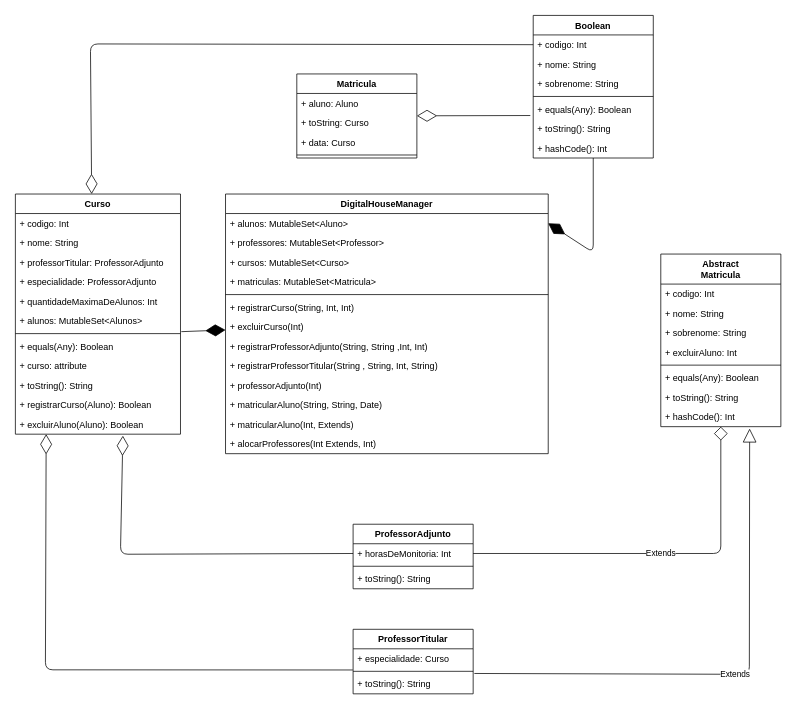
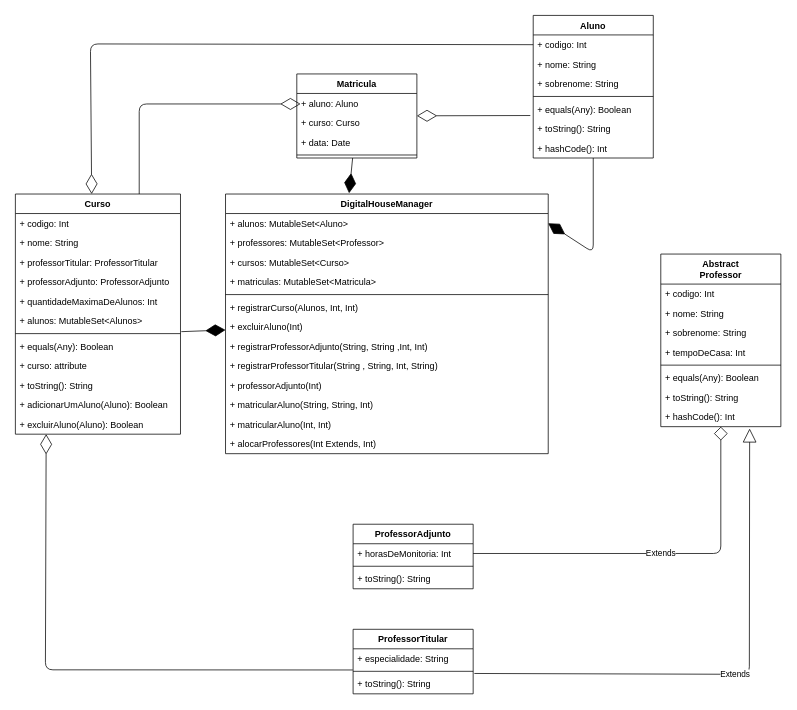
- <mxCell id="38" value="Boolean" style="swimlane;fontStyle=1;align=center;verticalAlign=top;childLayout=stackLayout;horizontal=1;startSize=26;horizontalStack=0;resizeParent=1;resizeParentMax=0;resizeLast=0;collapsible=1;marginBottom=0;" parent="1" vertex="1"><mxGeometry x="710" y="20" width="160" height="190" as="geometry" /></mxCell>
+ <mxCell id="38" value="Aluno" style="swimlane;fontStyle=1;align=center;verticalAlign=top;childLayout=stackLayout;horizontal=1;startSize=26;horizontalStack=0;resizeParent=1;resizeParentMax=0;resizeLast=0;collapsible=1;marginBottom=0;" parent="1" vertex="1"><mxGeometry x="710" y="20" width="160" height="190" as="geometry" /></mxCell>
+ <mxCell id="5" value="" style="endArrow=diamondThin;endFill=0;endSize=24;html=1;exitX=0.75;exitY=0;exitDx=0;exitDy=0;entryX=0.031;entryY=0.538;entryDx=0;entryDy=0;entryPerimeter=0;" parent="1" source="25" target="19" edge="1"><mxGeometry width="160" relative="1" as="geometry"><mxPoint x="530" y="418" as="sourcePoint" /><mxPoint x="390" y="138" as="targetPoint" /><Array as="points"><mxPoint x="185" y="138" /></Array></mxGeometry></mxCell>
- <mxCell id="20" value="+ toString: Curso" style="text;strokeColor=none;fillColor=none;align=left;verticalAlign=top;spacingLeft=4;spacingRight=4;overflow=hidden;rotatable=0;points=[[0,0.5],[1,0.5]];portConstraint=eastwest;" parent="18" vertex="1"><mxGeometry y="52" width="160" height="26" as="geometry" /></mxCell>
+ <mxCell id="20" value="+ curso: Curso" style="text;strokeColor=none;fillColor=none;align=left;verticalAlign=top;spacingLeft=4;spacingRight=4;overflow=hidden;rotatable=0;points=[[0,0.5],[1,0.5]];portConstraint=eastwest;" parent="18" vertex="1"><mxGeometry y="52" width="160" height="26" as="geometry" /></mxCell>
- <mxCell id="21" value="+ data: Curso" style="text;strokeColor=none;fillColor=none;align=left;verticalAlign=top;spacingLeft=4;spacingRight=4;overflow=hidden;rotatable=0;points=[[0,0.5],[1,0.5]];portConstraint=eastwest;" parent="18" vertex="1"><mxGeometry y="78" width="160" height="26" as="geometry" /></mxCell>
+ <mxCell id="21" value="+ data: Date" style="text;strokeColor=none;fillColor=none;align=left;verticalAlign=top;spacingLeft=4;spacingRight=4;overflow=hidden;rotatable=0;points=[[0,0.5],[1,0.5]];portConstraint=eastwest;" parent="18" vertex="1"><mxGeometry y="78" width="160" height="26" as="geometry" /></mxCell>
+ <mxCell id="7" value="" style="endArrow=diamondThin;endFill=1;endSize=24;html=1;entryX=0.383;entryY=-0.003;entryDx=0;entryDy=0;entryPerimeter=0;" edge="1" parent="1" source="18" target="51"><mxGeometry width="160" relative="1" as="geometry"><mxPoint x="740" y="428" as="sourcePoint" /><mxPoint x="900" y="428" as="targetPoint" /></mxGeometry></mxCell>
- <mxCell id="28" value="+ professorTitular: ProfessorAdjunto" style="text;strokeColor=none;fillColor=none;align=left;verticalAlign=top;spacingLeft=4;spacingRight=4;overflow=hidden;rotatable=0;points=[[0,0.5],[1,0.5]];portConstraint=eastwest;" parent="25" vertex="1"><mxGeometry y="78" width="220" height="26" as="geometry" /></mxCell>
+ <mxCell id="28" value="+ professorTitular: ProfessorTitular" style="text;strokeColor=none;fillColor=none;align=left;verticalAlign=top;spacingLeft=4;spacingRight=4;overflow=hidden;rotatable=0;points=[[0,0.5],[1,0.5]];portConstraint=eastwest;" parent="25" vertex="1"><mxGeometry y="78" width="220" height="26" as="geometry" /></mxCell>
- <mxCell id="9" value="Abstract&#10;Matricula" style="swimlane;fontStyle=1;align=center;verticalAlign=top;childLayout=stackLayout;horizontal=1;startSize=40;horizontalStack=0;resizeParent=1;resizeParentMax=0;resizeLast=0;collapsible=1;marginBottom=0;" parent="1" vertex="1"><mxGeometry x="880" y="338" width="160" height="230" as="geometry" /></mxCell>
+ <mxCell id="9" value="Abstract&#10;Professor" style="swimlane;fontStyle=1;align=center;verticalAlign=top;childLayout=stackLayout;horizontal=1;startSize=40;horizontalStack=0;resizeParent=1;resizeParentMax=0;resizeLast=0;collapsible=1;marginBottom=0;" parent="1" vertex="1"><mxGeometry x="880" y="338" width="160" height="230" as="geometry" /></mxCell>
- <mxCell id="29" value="+ especialidade: ProfessorAdjunto" style="text;strokeColor=none;fillColor=none;align=left;verticalAlign=top;spacingLeft=4;spacingRight=4;overflow=hidden;rotatable=0;points=[[0,0.5],[1,0.5]];portConstraint=eastwest;" parent="25" vertex="1"><mxGeometry y="104" width="220" height="26" as="geometry" /></mxCell>
+ <mxCell id="29" value="+ professorAdjunto: ProfessorAdjunto" style="text;strokeColor=none;fillColor=none;align=left;verticalAlign=top;spacingLeft=4;spacingRight=4;overflow=hidden;rotatable=0;points=[[0,0.5],[1,0.5]];portConstraint=eastwest;" parent="25" vertex="1"><mxGeometry y="104" width="220" height="26" as="geometry" /></mxCell>
- <mxCell id="57" value="+ registrarCurso(String, Int, Int)" style="text;strokeColor=none;fillColor=none;align=left;verticalAlign=top;spacingLeft=4;spacingRight=4;overflow=hidden;rotatable=0;points=[[0,0.5],[1,0.5]];portConstraint=eastwest;" parent="51" vertex="1"><mxGeometry y="138" width="430" height="26" as="geometry" /></mxCell>
+ <mxCell id="57" value="+ registrarCurso(Alunos, Int, Int)" style="text;strokeColor=none;fillColor=none;align=left;verticalAlign=top;spacingLeft=4;spacingRight=4;overflow=hidden;rotatable=0;points=[[0,0.5],[1,0.5]];portConstraint=eastwest;" parent="51" vertex="1"><mxGeometry y="138" width="430" height="26" as="geometry" /></mxCell>
- <mxCell id="58" value="+ excluirCurso(Int)" style="text;strokeColor=none;fillColor=none;align=left;verticalAlign=top;spacingLeft=4;spacingRight=4;overflow=hidden;rotatable=0;points=[[0,0.5],[1,0.5]];portConstraint=eastwest;" vertex="1" parent="51"><mxGeometry y="164" width="430" height="26" as="geometry" /></mxCell>
+ <mxCell id="58" value="+ excluirAluno(Int)" style="text;strokeColor=none;fillColor=none;align=left;verticalAlign=top;spacingLeft=4;spacingRight=4;overflow=hidden;rotatable=0;points=[[0,0.5],[1,0.5]];portConstraint=eastwest;" vertex="1" parent="51"><mxGeometry y="164" width="430" height="26" as="geometry" /></mxCell>
- <mxCell id="13" value="+ excluirAluno: Int" style="text;strokeColor=none;fillColor=none;align=left;verticalAlign=top;spacingLeft=4;spacingRight=4;overflow=hidden;rotatable=0;points=[[0,0.5],[1,0.5]];portConstraint=eastwest;" parent="9" vertex="1"><mxGeometry y="118" width="160" height="26" as="geometry" /></mxCell>
+ <mxCell id="13" value="+ tempoDeCasa: Int" style="text;strokeColor=none;fillColor=none;align=left;verticalAlign=top;spacingLeft=4;spacingRight=4;overflow=hidden;rotatable=0;points=[[0,0.5],[1,0.5]];portConstraint=eastwest;" parent="9" vertex="1"><mxGeometry y="118" width="160" height="26" as="geometry" /></mxCell>
- <mxCell id="36" value="+ registrarCurso(Aluno): Boolean" style="text;strokeColor=none;fillColor=none;align=left;verticalAlign=top;spacingLeft=4;spacingRight=4;overflow=hidden;rotatable=0;points=[[0,0.5],[1,0.5]];portConstraint=eastwest;" parent="25" vertex="1"><mxGeometry y="268" width="220" height="26" as="geometry" /></mxCell>
+ <mxCell id="36" value="+ adicionarUmAluno(Aluno): Boolean" style="text;strokeColor=none;fillColor=none;align=left;verticalAlign=top;spacingLeft=4;spacingRight=4;overflow=hidden;rotatable=0;points=[[0,0.5],[1,0.5]];portConstraint=eastwest;" parent="25" vertex="1"><mxGeometry y="268" width="220" height="26" as="geometry" /></mxCell>
- <mxCell id="62" value="+ matricularAluno(String, String, Date)" style="text;strokeColor=none;fillColor=none;align=left;verticalAlign=top;spacingLeft=4;spacingRight=4;overflow=hidden;rotatable=0;points=[[0,0.5],[1,0.5]];portConstraint=eastwest;" vertex="1" parent="51"><mxGeometry y="268" width="430" height="26" as="geometry" /></mxCell>
+ <mxCell id="62" value="+ matricularAluno(String, String, Int)" style="text;strokeColor=none;fillColor=none;align=left;verticalAlign=top;spacingLeft=4;spacingRight=4;overflow=hidden;rotatable=0;points=[[0,0.5],[1,0.5]];portConstraint=eastwest;" vertex="1" parent="51"><mxGeometry y="268" width="430" height="26" as="geometry" /></mxCell>
- <mxCell id="63" value="+ matricularAluno(Int, Extends)" style="text;strokeColor=none;fillColor=none;align=left;verticalAlign=top;spacingLeft=4;spacingRight=4;overflow=hidden;rotatable=0;points=[[0,0.5],[1,0.5]];portConstraint=eastwest;" vertex="1" parent="51"><mxGeometry y="294" width="430" height="26" as="geometry" /></mxCell>
+ <mxCell id="63" value="+ matricularAluno(Int, Int)" style="text;strokeColor=none;fillColor=none;align=left;verticalAlign=top;spacingLeft=4;spacingRight=4;overflow=hidden;rotatable=0;points=[[0,0.5],[1,0.5]];portConstraint=eastwest;" vertex="1" parent="51"><mxGeometry y="294" width="430" height="26" as="geometry" /></mxCell>
- <mxCell id="24" value="" style="endArrow=diamondThin;endFill=0;endSize=24;html=1;entryX=0.651;entryY=1.079;entryDx=0;entryDy=0;entryPerimeter=0;exitX=0;exitY=0.5;exitDx=0;exitDy=0;" edge="1" parent="1" source="66" target="37"><mxGeometry width="160" relative="1" as="geometry"><mxPoint x="450" y="758" as="sourcePoint" /><mxPoint x="270" y="628" as="targetPoint" /><Array as="points"><mxPoint x="160" y="738" /></Array></mxGeometry></mxCell>
- <mxCell id="48" value="+ especialidade: Curso" style="text;strokeColor=none;fillColor=none;align=left;verticalAlign=top;spacingLeft=4;spacingRight=4;overflow=hidden;rotatable=0;points=[[0,0.5],[1,0.5]];portConstraint=eastwest;" parent="47" vertex="1"><mxGeometry y="26" width="160" height="26" as="geometry" /></mxCell>
+ <mxCell id="48" value="+ especialidade: String" style="text;strokeColor=none;fillColor=none;align=left;verticalAlign=top;spacingLeft=4;spacingRight=4;overflow=hidden;rotatable=0;points=[[0,0.5],[1,0.5]];portConstraint=eastwest;" parent="47" vertex="1"><mxGeometry y="26" width="160" height="26" as="geometry" /></mxCell>
